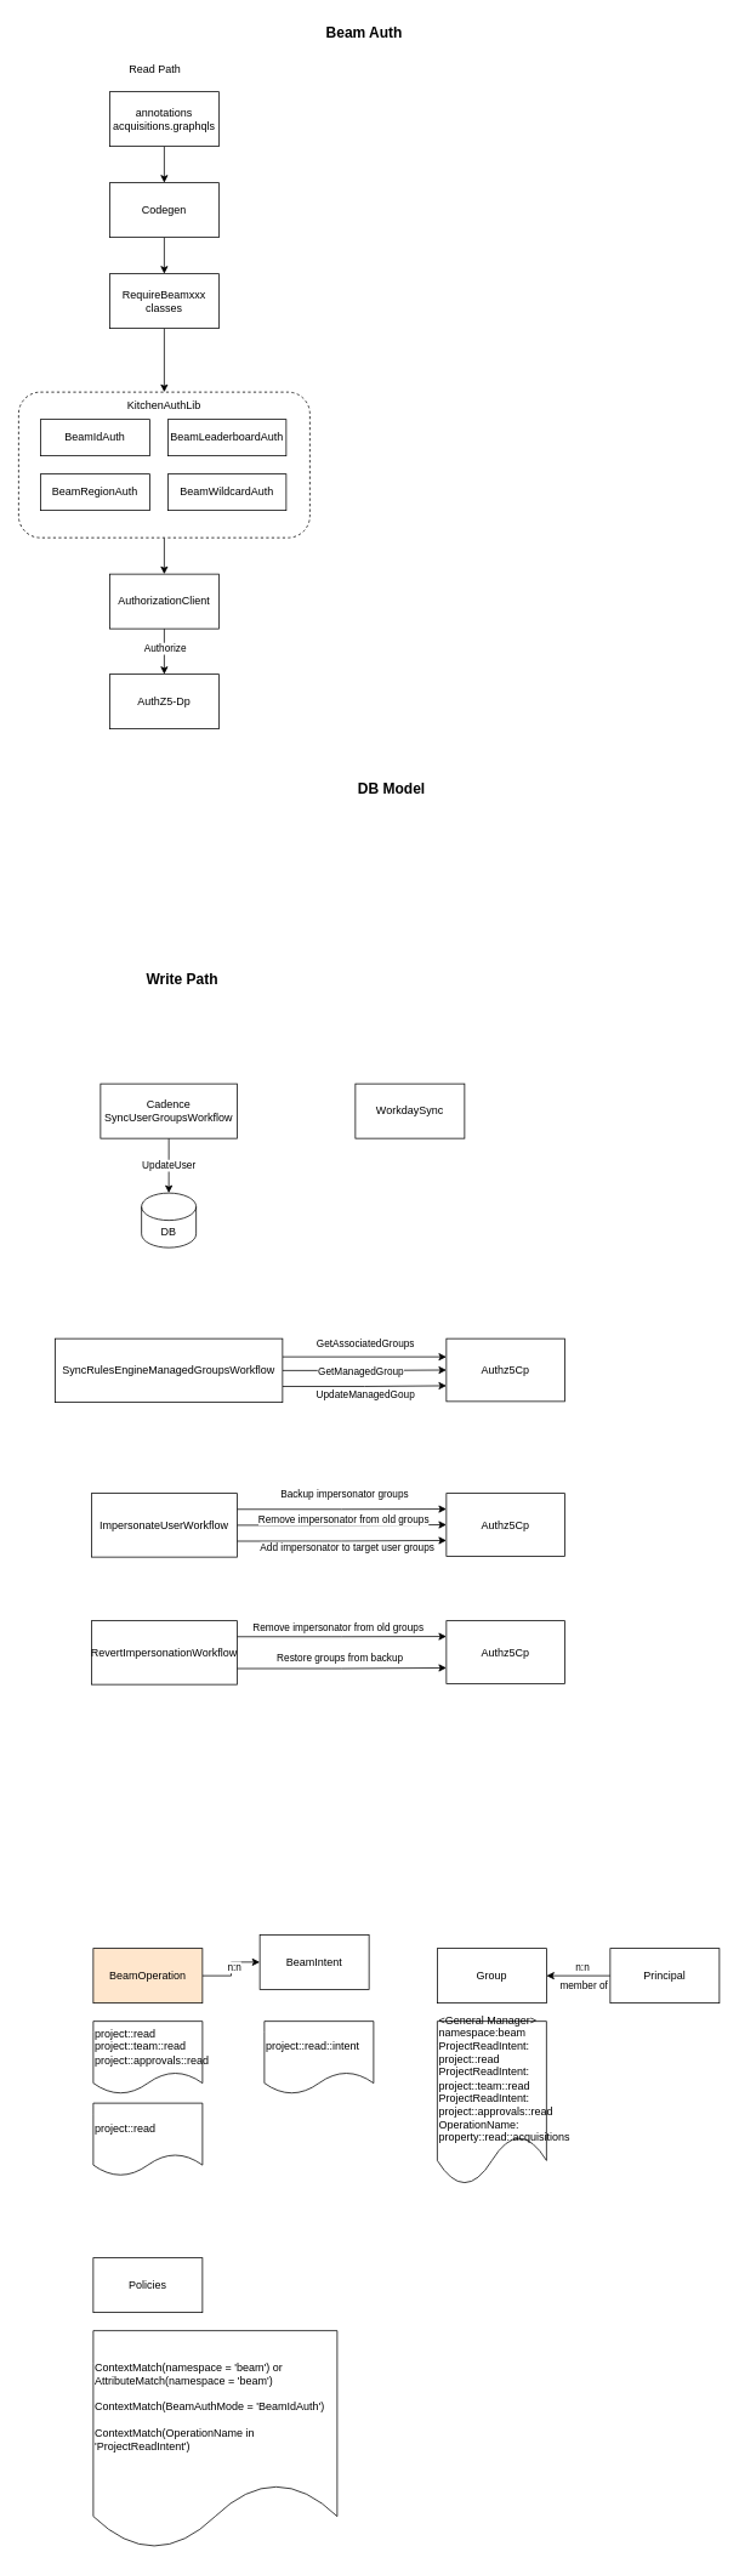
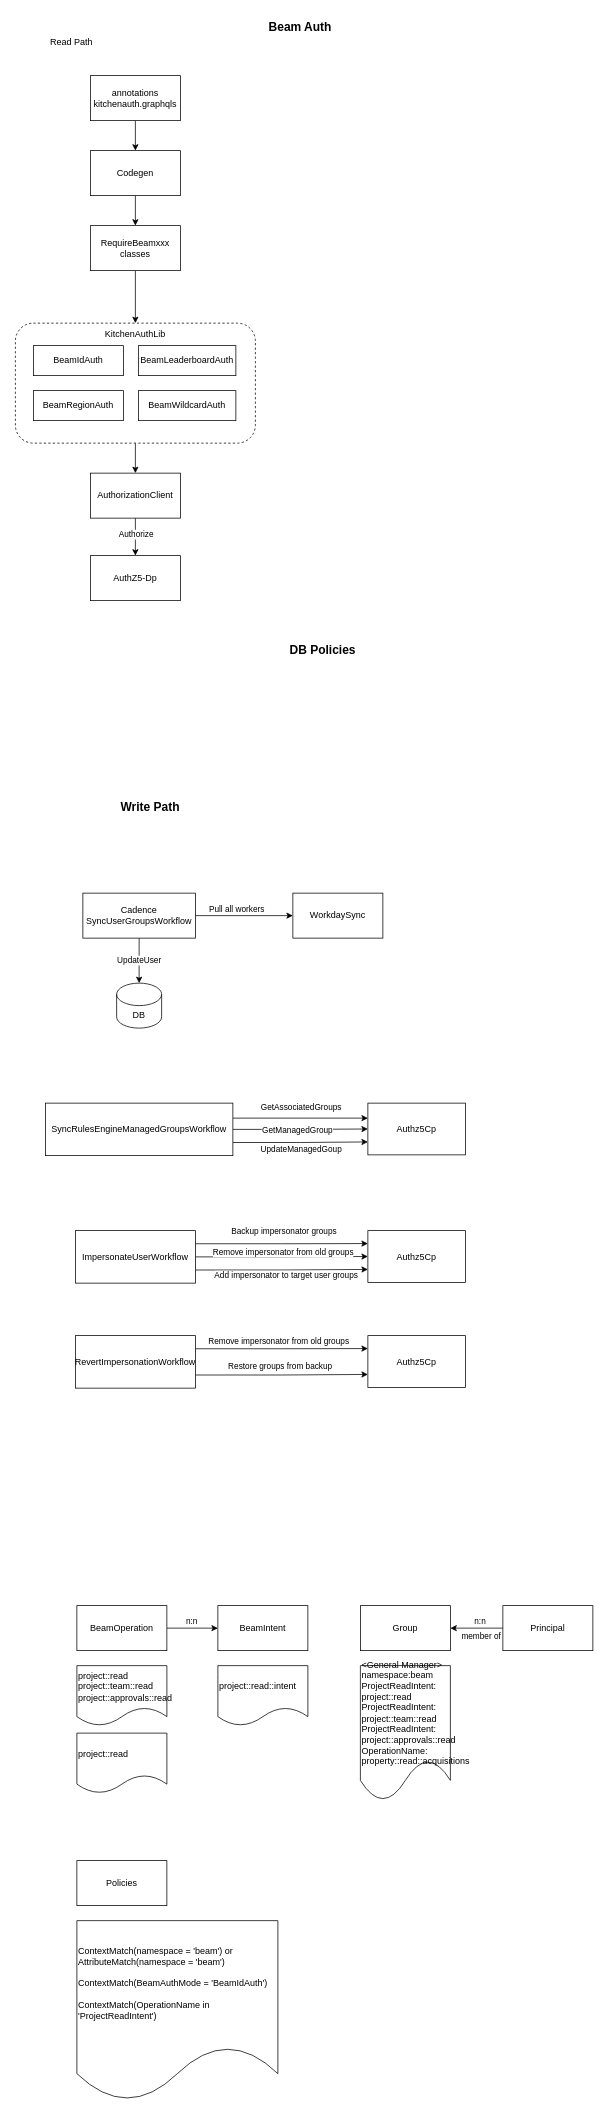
- <mxCell id="20" value="Read Path" style="text;html=1;strokeColor=none;fillColor=none;align=center;verticalAlign=middle;whiteSpace=wrap;rounded=0;" vertex="1" parent="1"><mxGeometry x="140" y="60" width="60" height="30" as="geometry" /></mxCell>
+ <mxCell id="20" value="Read Path" style="text;html=1;strokeColor=none;fillColor=none;align=center;verticalAlign=middle;whiteSpace=wrap;rounded=0;" vertex="1" parent="1"><mxGeometry x="65" y="40" width="60" height="30" as="geometry" /></mxCell>
- <mxCell id="5" value="annotations&lt;br&gt;acquisitions.graphqls" style="rounded=0;whiteSpace=wrap;html=1;" vertex="1" parent="1"><mxGeometry x="120" y="100" width="120" height="60" as="geometry" /></mxCell>
+ <mxCell id="5" value="annotations&lt;br&gt;kitchenauth.graphqls" style="rounded=0;whiteSpace=wrap;html=1;" vertex="1" parent="1"><mxGeometry x="120" y="100" width="120" height="60" as="geometry" /></mxCell>
- <mxCell id="22" value="&lt;b&gt;&lt;font style=&quot;font-size: 16px;&quot;&gt;DB Model&lt;/font&gt;&lt;/b&gt;" style="text;html=1;strokeColor=none;fillColor=none;align=center;verticalAlign=middle;whiteSpace=wrap;rounded=0;" vertex="1" parent="1"><mxGeometry x="340" y="850" width="180" height="30" as="geometry" /></mxCell>
+ <mxCell id="22" value="&lt;b&gt;&lt;font style=&quot;font-size: 16px;&quot;&gt;DB Policies&lt;/font&gt;&lt;/b&gt;" style="text;html=1;strokeColor=none;fillColor=none;align=center;verticalAlign=middle;whiteSpace=wrap;rounded=0;" vertex="1" parent="1"><mxGeometry x="340" y="850" width="180" height="30" as="geometry" /></mxCell>
+ <mxCell id="23" style="edgeStyle=orthogonalEdgeStyle;rounded=0;orthogonalLoop=1;jettySize=auto;html=1;exitX=1;exitY=0.5;exitDx=0;exitDy=0;" edge="1" parent="1" source="26" target="27"><mxGeometry relative="1" as="geometry" /></mxCell>
+ <mxCell id="24" value="Pull all workers" style="edgeLabel;html=1;align=center;verticalAlign=middle;resizable=0;points=[];" vertex="1" connectable="0" parent="23"><mxGeometry x="-0.191" y="-1" relative="1" as="geometry"><mxPoint x="1" y="-11" as="offset" /></mxGeometry></mxCell>
- <mxCell id="54" value="BeamIntent" style="rounded=0;whiteSpace=wrap;html=1;" vertex="1" parent="1"><mxGeometry x="285" y="2125" width="120" height="60" as="geometry" /></mxCell>
+ <mxCell id="54" value="BeamIntent" style="rounded=0;whiteSpace=wrap;html=1;" vertex="1" parent="1"><mxGeometry x="290" y="2140" width="120" height="60" as="geometry" /></mxCell>
- <mxCell id="53" value="BeamOperation" style="rounded=0;whiteSpace=wrap;html=1;fillColor=#ffe6cc;" vertex="1" parent="1"><mxGeometry x="102" y="2140" width="120" height="60" as="geometry" /></mxCell>
+ <mxCell id="53" value="BeamOperation" style="rounded=0;whiteSpace=wrap;html=1;" vertex="1" parent="1"><mxGeometry x="102" y="2140" width="120" height="60" as="geometry" /></mxCell>
